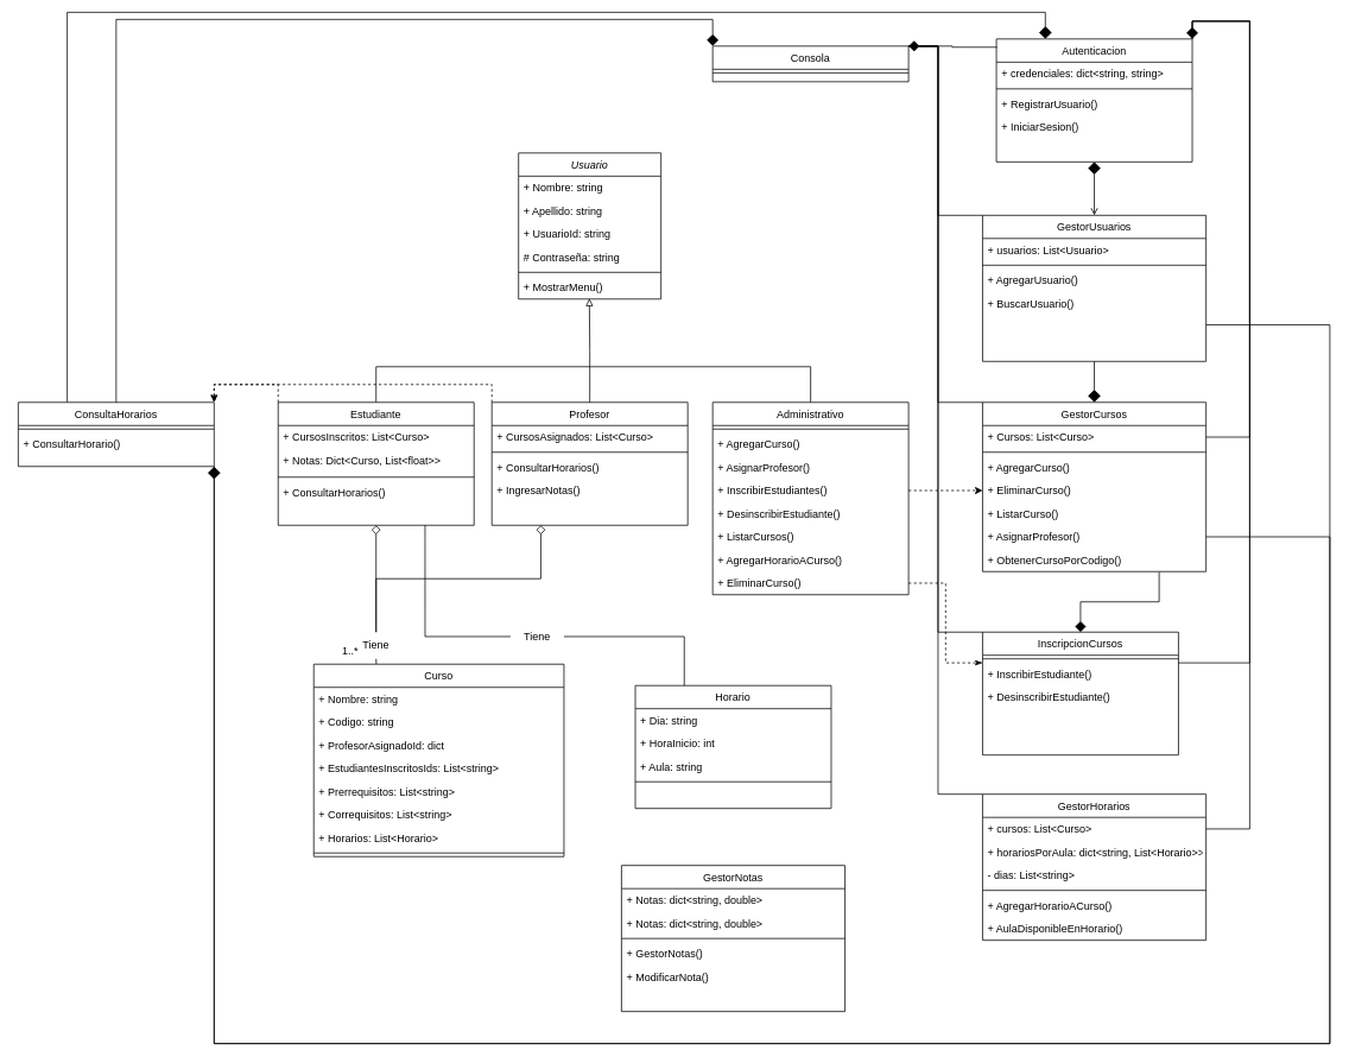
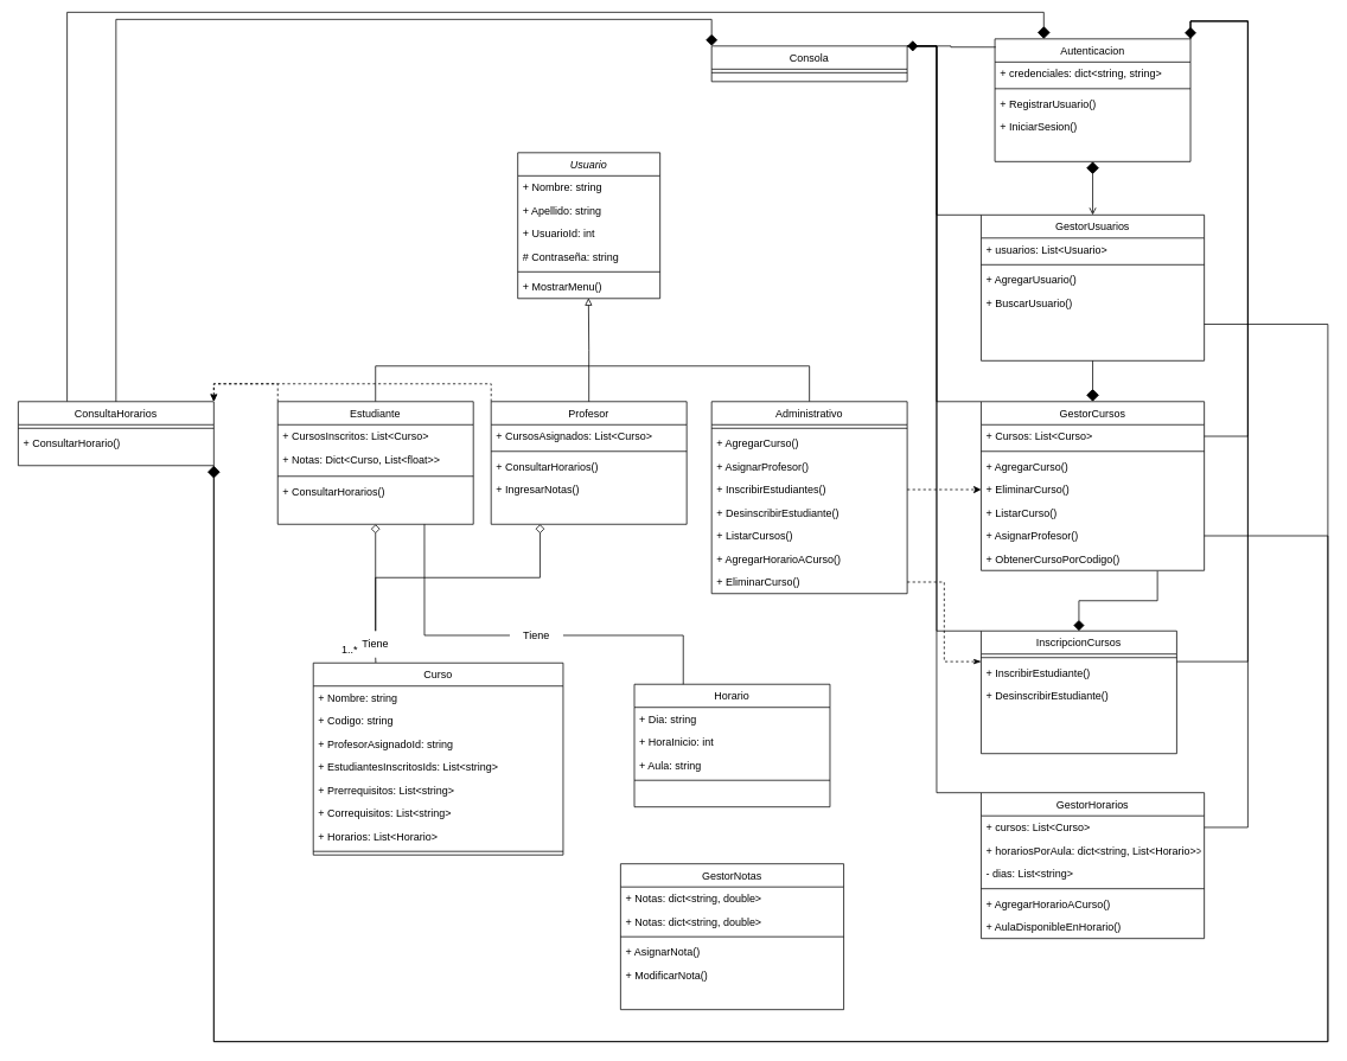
- <mxCell id="5" value="+ UsuarioId: string" style="text;align=left;verticalAlign=top;spacingLeft=4;spacingRight=4;overflow=hidden;rotatable=0;points=[[0,0.5],[1,0.5]];portConstraint=eastwest;" vertex="1" parent="2"><mxGeometry y="78" width="160" height="26" as="geometry" /></mxCell>
+ <mxCell id="5" value="+ UsuarioId: int" style="text;align=left;verticalAlign=top;spacingLeft=4;spacingRight=4;overflow=hidden;rotatable=0;points=[[0,0.5],[1,0.5]];portConstraint=eastwest;" vertex="1" parent="2"><mxGeometry y="78" width="160" height="26" as="geometry" /></mxCell>
- <mxCell id="39" value="+ ProfesorAsignadoId: dict" style="text;align=left;verticalAlign=top;spacingLeft=4;spacingRight=4;overflow=hidden;rotatable=0;points=[[0,0.5],[1,0.5]];portConstraint=eastwest;rounded=0;shadow=0;html=0;" parent="36" vertex="1"><mxGeometry y="78" width="281" height="26" as="geometry" /></mxCell>
+ <mxCell id="39" value="+ ProfesorAsignadoId: string" style="text;align=left;verticalAlign=top;spacingLeft=4;spacingRight=4;overflow=hidden;rotatable=0;points=[[0,0.5],[1,0.5]];portConstraint=eastwest;rounded=0;shadow=0;html=0;" parent="36" vertex="1"><mxGeometry y="78" width="281" height="26" as="geometry" /></mxCell>
- <mxCell id="63" value="+ GestorNotas()" style="text;align=left;verticalAlign=top;spacingLeft=4;spacingRight=4;overflow=hidden;rotatable=0;points=[[0,0.5],[1,0.5]];portConstraint=eastwest;" parent="59" vertex="1"><mxGeometry y="86" width="251" height="26" as="geometry" /></mxCell>
+ <mxCell id="63" value="+ AsignarNota()" style="text;align=left;verticalAlign=top;spacingLeft=4;spacingRight=4;overflow=hidden;rotatable=0;points=[[0,0.5],[1,0.5]];portConstraint=eastwest;" parent="59" vertex="1"><mxGeometry y="86" width="251" height="26" as="geometry" /></mxCell>
